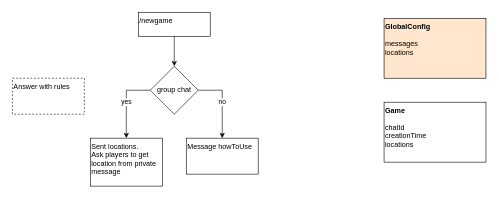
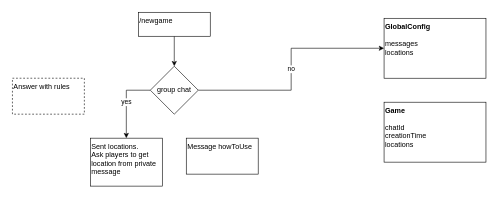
- <mxCell id="2" value="&lt;b&gt;GlobalConfig&lt;/b&gt;&lt;br&gt;&lt;br&gt;messages&lt;br&gt;locations" style="rounded=0;whiteSpace=wrap;html=1;verticalAlign=top;align=left;fillColor=#ffe6cc;" vertex="1" parent="1"><mxGeometry x="640" y="30" width="170" height="100" as="geometry" /></mxCell>
+ <mxCell id="2" value="&lt;b&gt;GlobalConfig&lt;/b&gt;&lt;br&gt;&lt;br&gt;messages&lt;br&gt;locations" style="rounded=0;whiteSpace=wrap;html=1;verticalAlign=top;align=left;" vertex="1" parent="1"><mxGeometry x="640" y="30" width="170" height="100" as="geometry" /></mxCell>
- <mxCell id="8" value="no" style="edgeStyle=orthogonalEdgeStyle;rounded=0;orthogonalLoop=1;jettySize=auto;html=1;exitX=1;exitY=0.5;exitDx=0;exitDy=0;entryX=0.5;entryY=0;entryDx=0;entryDy=0;" edge="1" parent="1" source="9" target="10"><mxGeometry relative="1" as="geometry" /></mxCell>
+ <mxCell id="8" value="no" style="edgeStyle=orthogonalEdgeStyle;rounded=0;orthogonalLoop=1;jettySize=auto;html=1;exitX=1;exitY=0.5;exitDx=0;exitDy=0;" edge="1" parent="1" source="9" target="2"><mxGeometry relative="1" as="geometry" /></mxCell>
